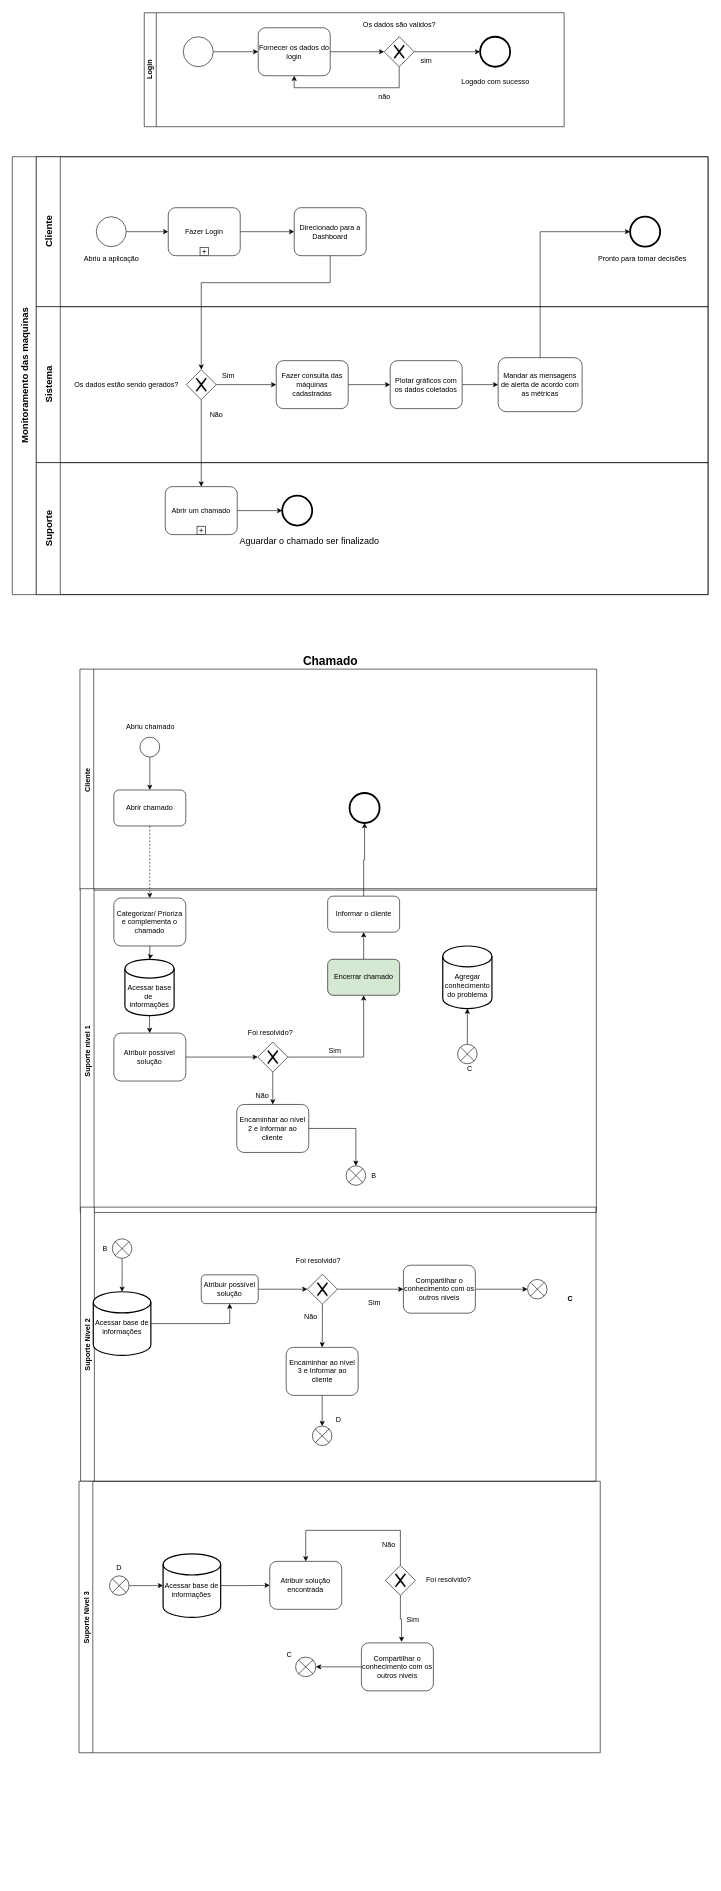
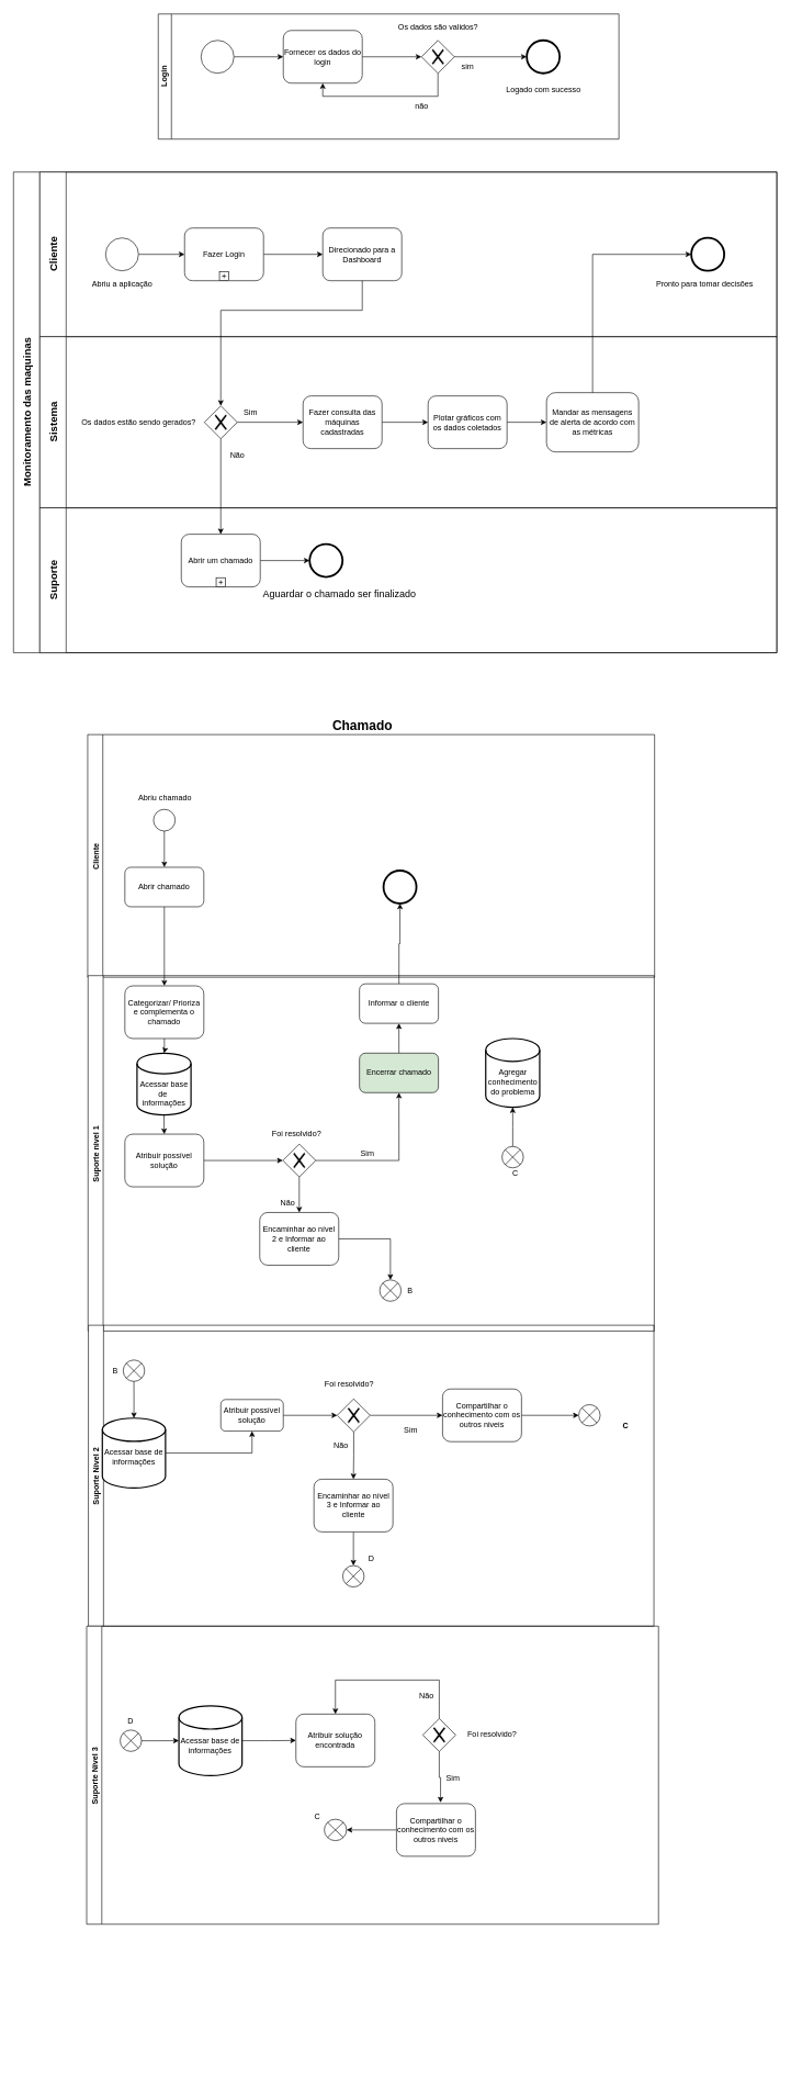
- <mxCell id="113" value="" style="edgeStyle=orthogonalEdgeStyle;rounded=0;orthogonalLoop=1;jettySize=auto;html=1;entryX=0.5;entryY=0;entryDx=0;entryDy=0;dashed=1;" parent="1" source="49" target="66" edge="1"><mxGeometry relative="1" as="geometry"><mxPoint x="248.75" y="1510.38" as="targetPoint" /></mxGeometry></mxCell>
+ <mxCell id="113" value="" style="edgeStyle=orthogonalEdgeStyle;rounded=0;orthogonalLoop=1;jettySize=auto;html=1;entryX=0.5;entryY=0;entryDx=0;entryDy=0;" parent="1" source="49" target="66" edge="1"><mxGeometry relative="1" as="geometry"><mxPoint x="248.75" y="1510.38" as="targetPoint" /></mxGeometry></mxCell>
